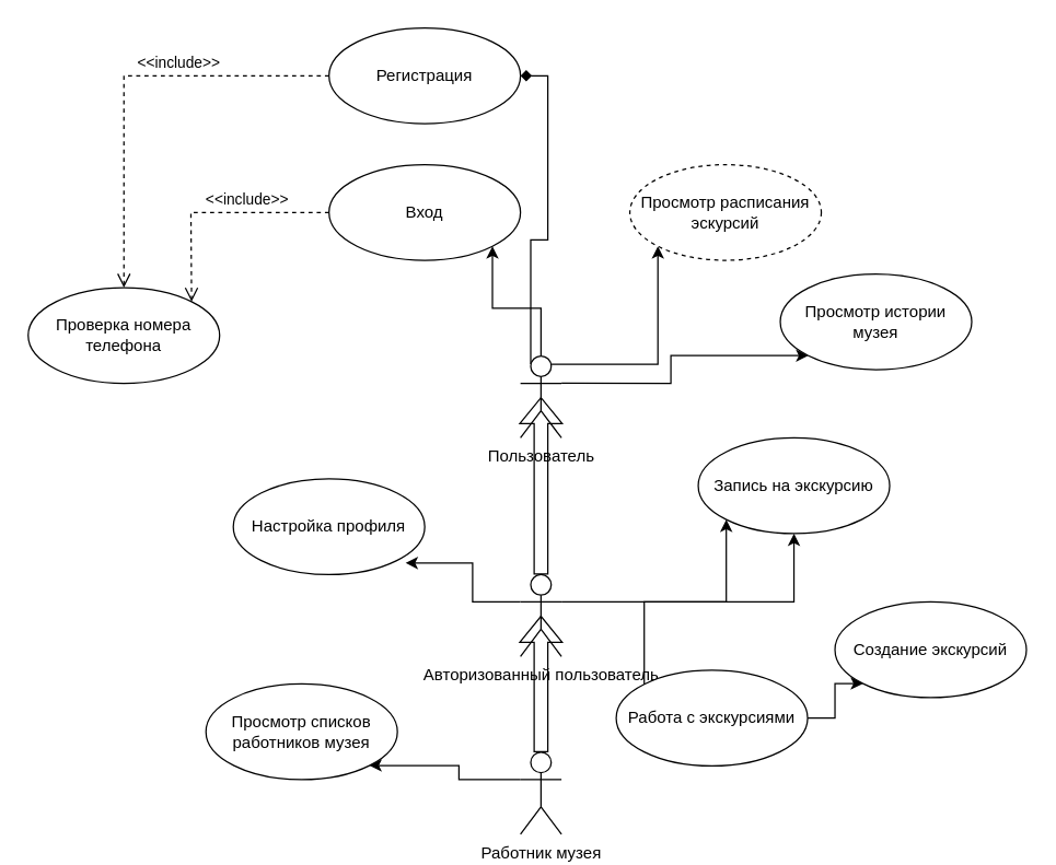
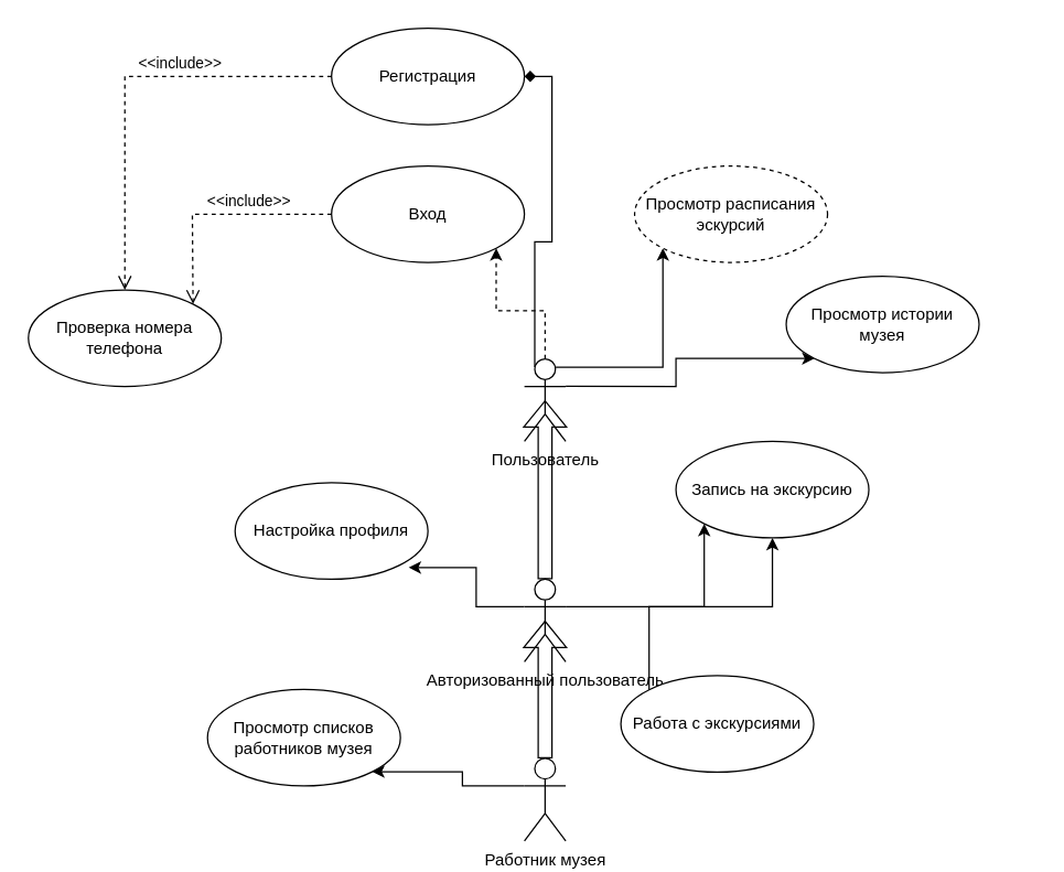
- <mxCell id="2" style="edgeStyle=orthogonalEdgeStyle;rounded=0;orthogonalLoop=1;jettySize=auto;html=1;entryX=1;entryY=1;entryDx=0;entryDy=0;" edge="1" parent="1" source="6" target="7"><mxGeometry relative="1" as="geometry" /></mxCell>
+ <mxCell id="2" style="edgeStyle=orthogonalEdgeStyle;rounded=0;orthogonalLoop=1;jettySize=auto;html=1;entryX=1;entryY=1;entryDx=0;entryDy=0;dashed=1;" edge="1" parent="1" source="6" target="7"><mxGeometry relative="1" as="geometry" /></mxCell>
- <mxCell id="18" value="Запись на экскурсию" style="ellipse;whiteSpace=wrap;html=1;" vertex="1" parent="1"><mxGeometry x="510" y="320" width="140" height="70" as="geometry" /></mxCell>
+ <mxCell id="18" value="Запись на экскурсию" style="ellipse;whiteSpace=wrap;html=1;" vertex="1" parent="1"><mxGeometry x="490" y="320" width="140" height="70" as="geometry" /></mxCell>
- <mxCell id="27" value="Создание экскурсий" style="ellipse;whiteSpace=wrap;html=1;" vertex="1" parent="1"><mxGeometry x="610" y="440" width="140" height="70" as="geometry" /></mxCell>
- <mxCell id="24" style="edgeStyle=orthogonalEdgeStyle;rounded=0;orthogonalLoop=1;jettySize=auto;html=1;exitX=1;exitY=0.5;exitDx=0;exitDy=0;entryX=0;entryY=1;entryDx=0;entryDy=0;" edge="1" parent="1" source="26" target="27"><mxGeometry relative="1" as="geometry" /></mxCell>
